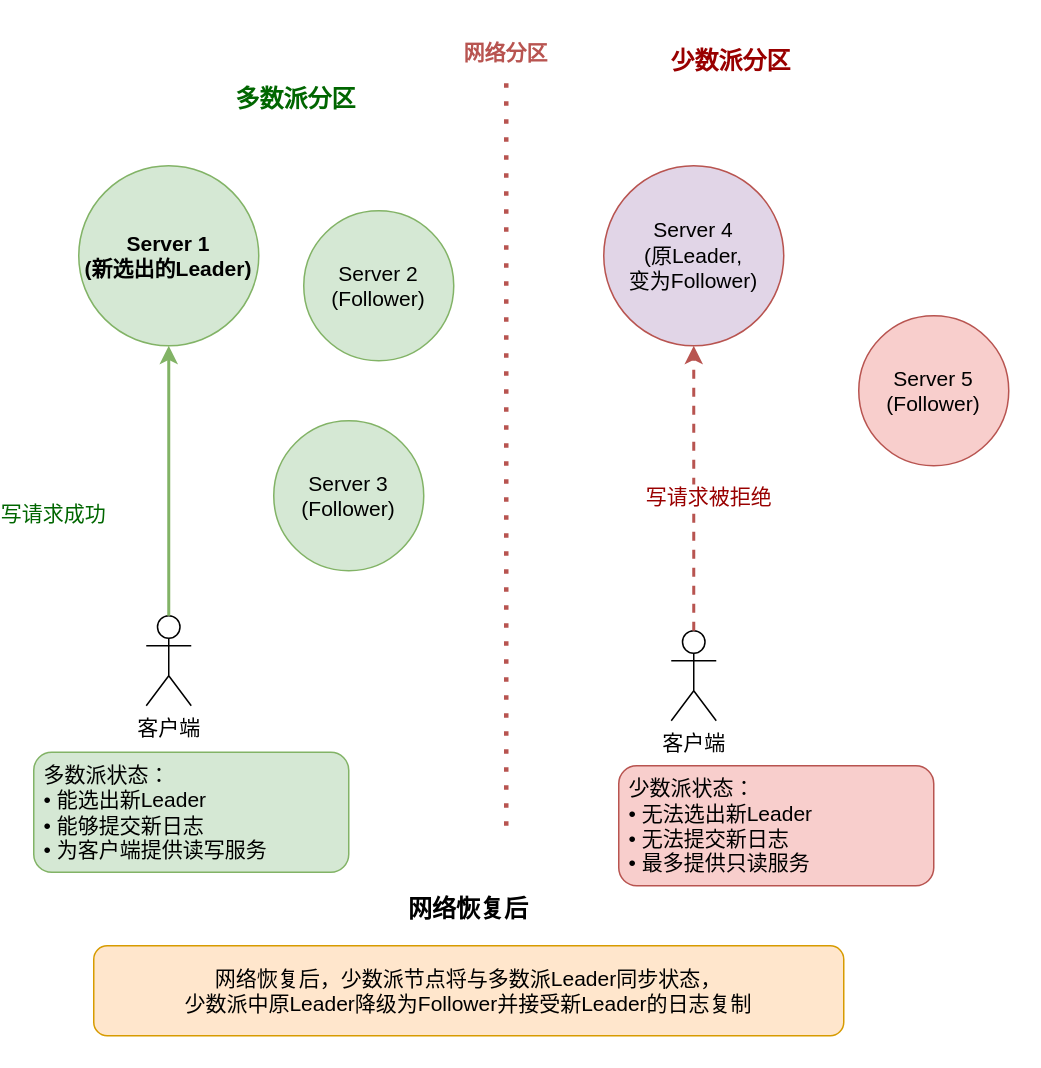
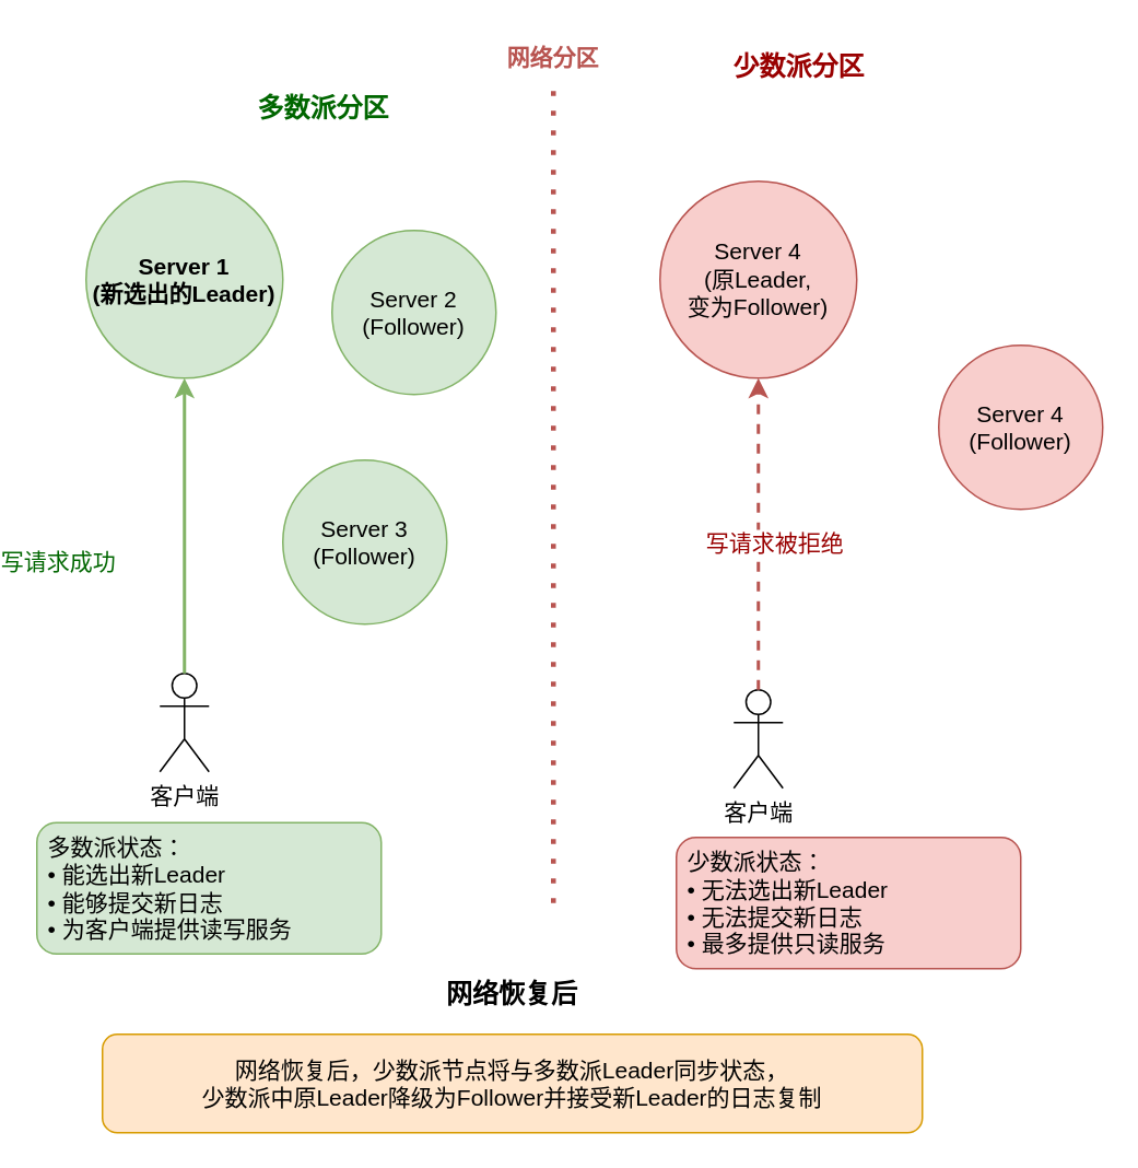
- <mxCell id="9" value="Server 4&#10;(原Leader,&#10;变为Follower)" style="ellipse;whiteSpace=wrap;html=1;aspect=fixed;fillColor=#e1d5e7;strokeColor=#b85450;fontSize=14;" vertex="1" parent="1"><mxGeometry x="400" y="110" width="120" height="120" as="geometry" /></mxCell>
+ <mxCell id="9" value="Server 4&#10;(原Leader,&#10;变为Follower)" style="ellipse;whiteSpace=wrap;html=1;aspect=fixed;fillColor=#f8cecc;strokeColor=#b85450;fontSize=14;" vertex="1" parent="1"><mxGeometry x="400" y="110" width="120" height="120" as="geometry" /></mxCell>
- <mxCell id="10" value="Server 5&#10;(Follower)" style="ellipse;whiteSpace=wrap;html=1;aspect=fixed;fillColor=#f8cecc;strokeColor=#b85450;fontSize=14;" vertex="1" parent="1"><mxGeometry x="570" y="210" width="100" height="100" as="geometry" /></mxCell>
+ <mxCell id="10" value="Server 4&#10;(Follower)" style="ellipse;whiteSpace=wrap;html=1;aspect=fixed;fillColor=#f8cecc;strokeColor=#b85450;fontSize=14;" vertex="1" parent="1"><mxGeometry x="570" y="210" width="100" height="100" as="geometry" /></mxCell>
- <mxCell id="8" value="Server 3&#10;(Follower)" style="ellipse;whiteSpace=wrap;html=1;aspect=fixed;fillColor=#d5e8d4;strokeColor=#82b366;fontSize=14;" vertex="1" parent="1"><mxGeometry x="180" y="280" width="100" height="100" as="geometry" /></mxCell>
+ <mxCell id="8" value="Server 3&#10;(Follower)" style="ellipse;whiteSpace=wrap;html=1;aspect=fixed;fillColor=#d5e8d4;strokeColor=#82b366;fontSize=14;" vertex="1" parent="1"><mxGeometry x="170" y="280" width="100" height="100" as="geometry" /></mxCell>
